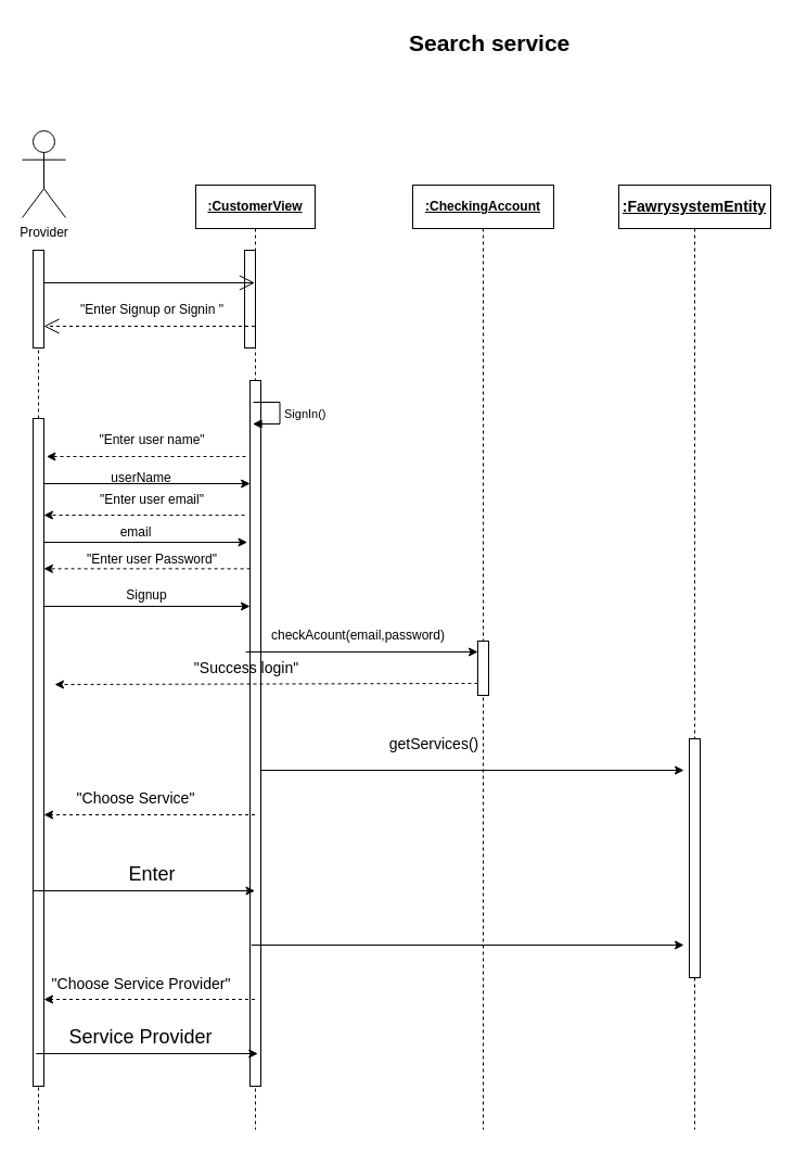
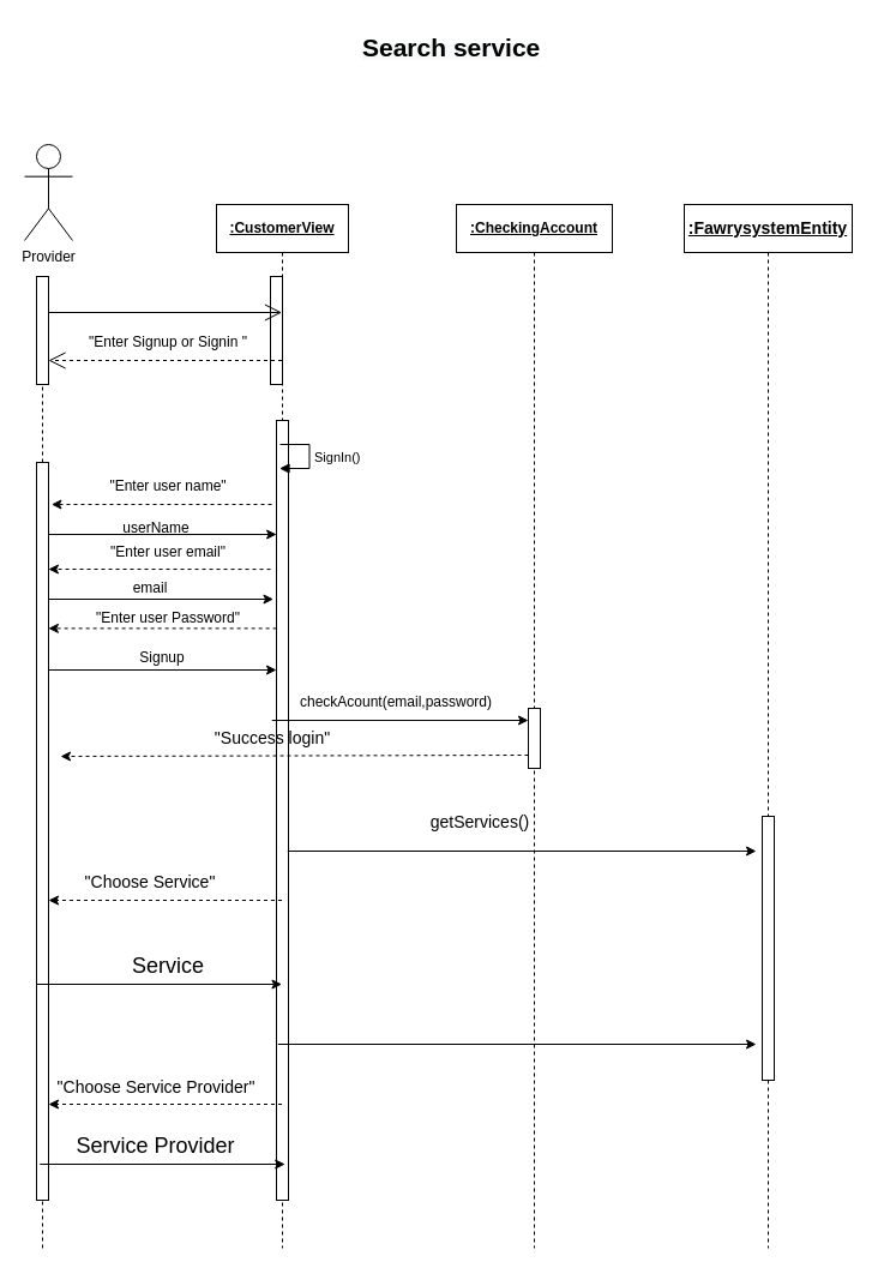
- <mxCell id="46" value="&lt;b style=&quot;color: rgb(0, 0, 0); font-family: Helvetica; font-size: 12px; font-style: normal; font-variant-ligatures: normal; font-variant-caps: normal; letter-spacing: normal; orphans: 2; text-align: center; text-indent: 0px; text-transform: none; widows: 2; word-spacing: 0px; -webkit-text-stroke-width: 0px; background-color: rgb(248, 249, 250); text-decoration-thickness: initial; text-decoration-style: initial; text-decoration-color: initial;&quot;&gt;&lt;font style=&quot;font-size: 21px;&quot;&gt;Search service&lt;/font&gt;&lt;/b&gt;" style="text;whiteSpace=wrap;html=1;fontSize=21;" vertex="1" parent="1"><mxGeometry x="375" y="20" width="230" height="50" as="geometry" /></mxCell>
+ <mxCell id="46" value="&lt;b style=&quot;color: rgb(0, 0, 0); font-family: Helvetica; font-size: 12px; font-style: normal; font-variant-ligatures: normal; font-variant-caps: normal; letter-spacing: normal; orphans: 2; text-align: center; text-indent: 0px; text-transform: none; widows: 2; word-spacing: 0px; -webkit-text-stroke-width: 0px; background-color: rgb(248, 249, 250); text-decoration-thickness: initial; text-decoration-style: initial; text-decoration-color: initial;&quot;&gt;&lt;font style=&quot;font-size: 21px;&quot;&gt;Search service&lt;/font&gt;&lt;/b&gt;" style="text;whiteSpace=wrap;html=1;fontSize=21;" vertex="1" parent="1"><mxGeometry x="300" y="20" width="230" height="50" as="geometry" /></mxCell>
- <mxCell id="41" value="&lt;font style=&quot;font-size: 18px;&quot;&gt;Enter&lt;/font&gt;" style="text;html=1;strokeColor=none;fillColor=none;align=center;verticalAlign=middle;whiteSpace=wrap;rounded=0;fontSize=14;" vertex="1" parent="1"><mxGeometry x="110.01" y="790" width="60" height="30" as="geometry" /></mxCell>
+ <mxCell id="41" value="&lt;font style=&quot;font-size: 18px;&quot;&gt;Service&lt;/font&gt;" style="text;html=1;strokeColor=none;fillColor=none;align=center;verticalAlign=middle;whiteSpace=wrap;rounded=0;fontSize=14;" vertex="1" parent="1"><mxGeometry x="110.01" y="790" width="60" height="30" as="geometry" /></mxCell>
